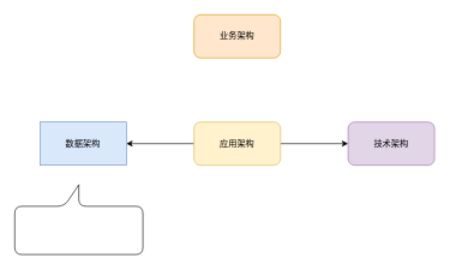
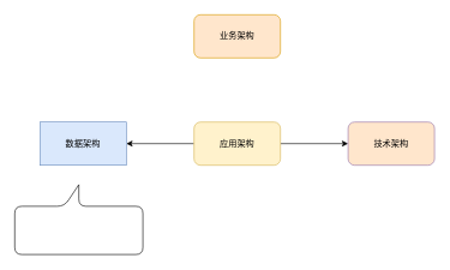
- <mxCell id="7" value="技术架构" style="rounded=1;whiteSpace=wrap;html=1;fillColor=#e1d5e7;strokeColor=#9673a6;" vertex="1" parent="1"><mxGeometry x="483" y="169" width="120" height="60" as="geometry" /></mxCell>
+ <mxCell id="7" value="技术架构" style="rounded=1;whiteSpace=wrap;html=1;fillColor=#ffe6cc;strokeColor=#9673a6;" vertex="1" parent="1"><mxGeometry x="483" y="169" width="120" height="60" as="geometry" /></mxCell>
